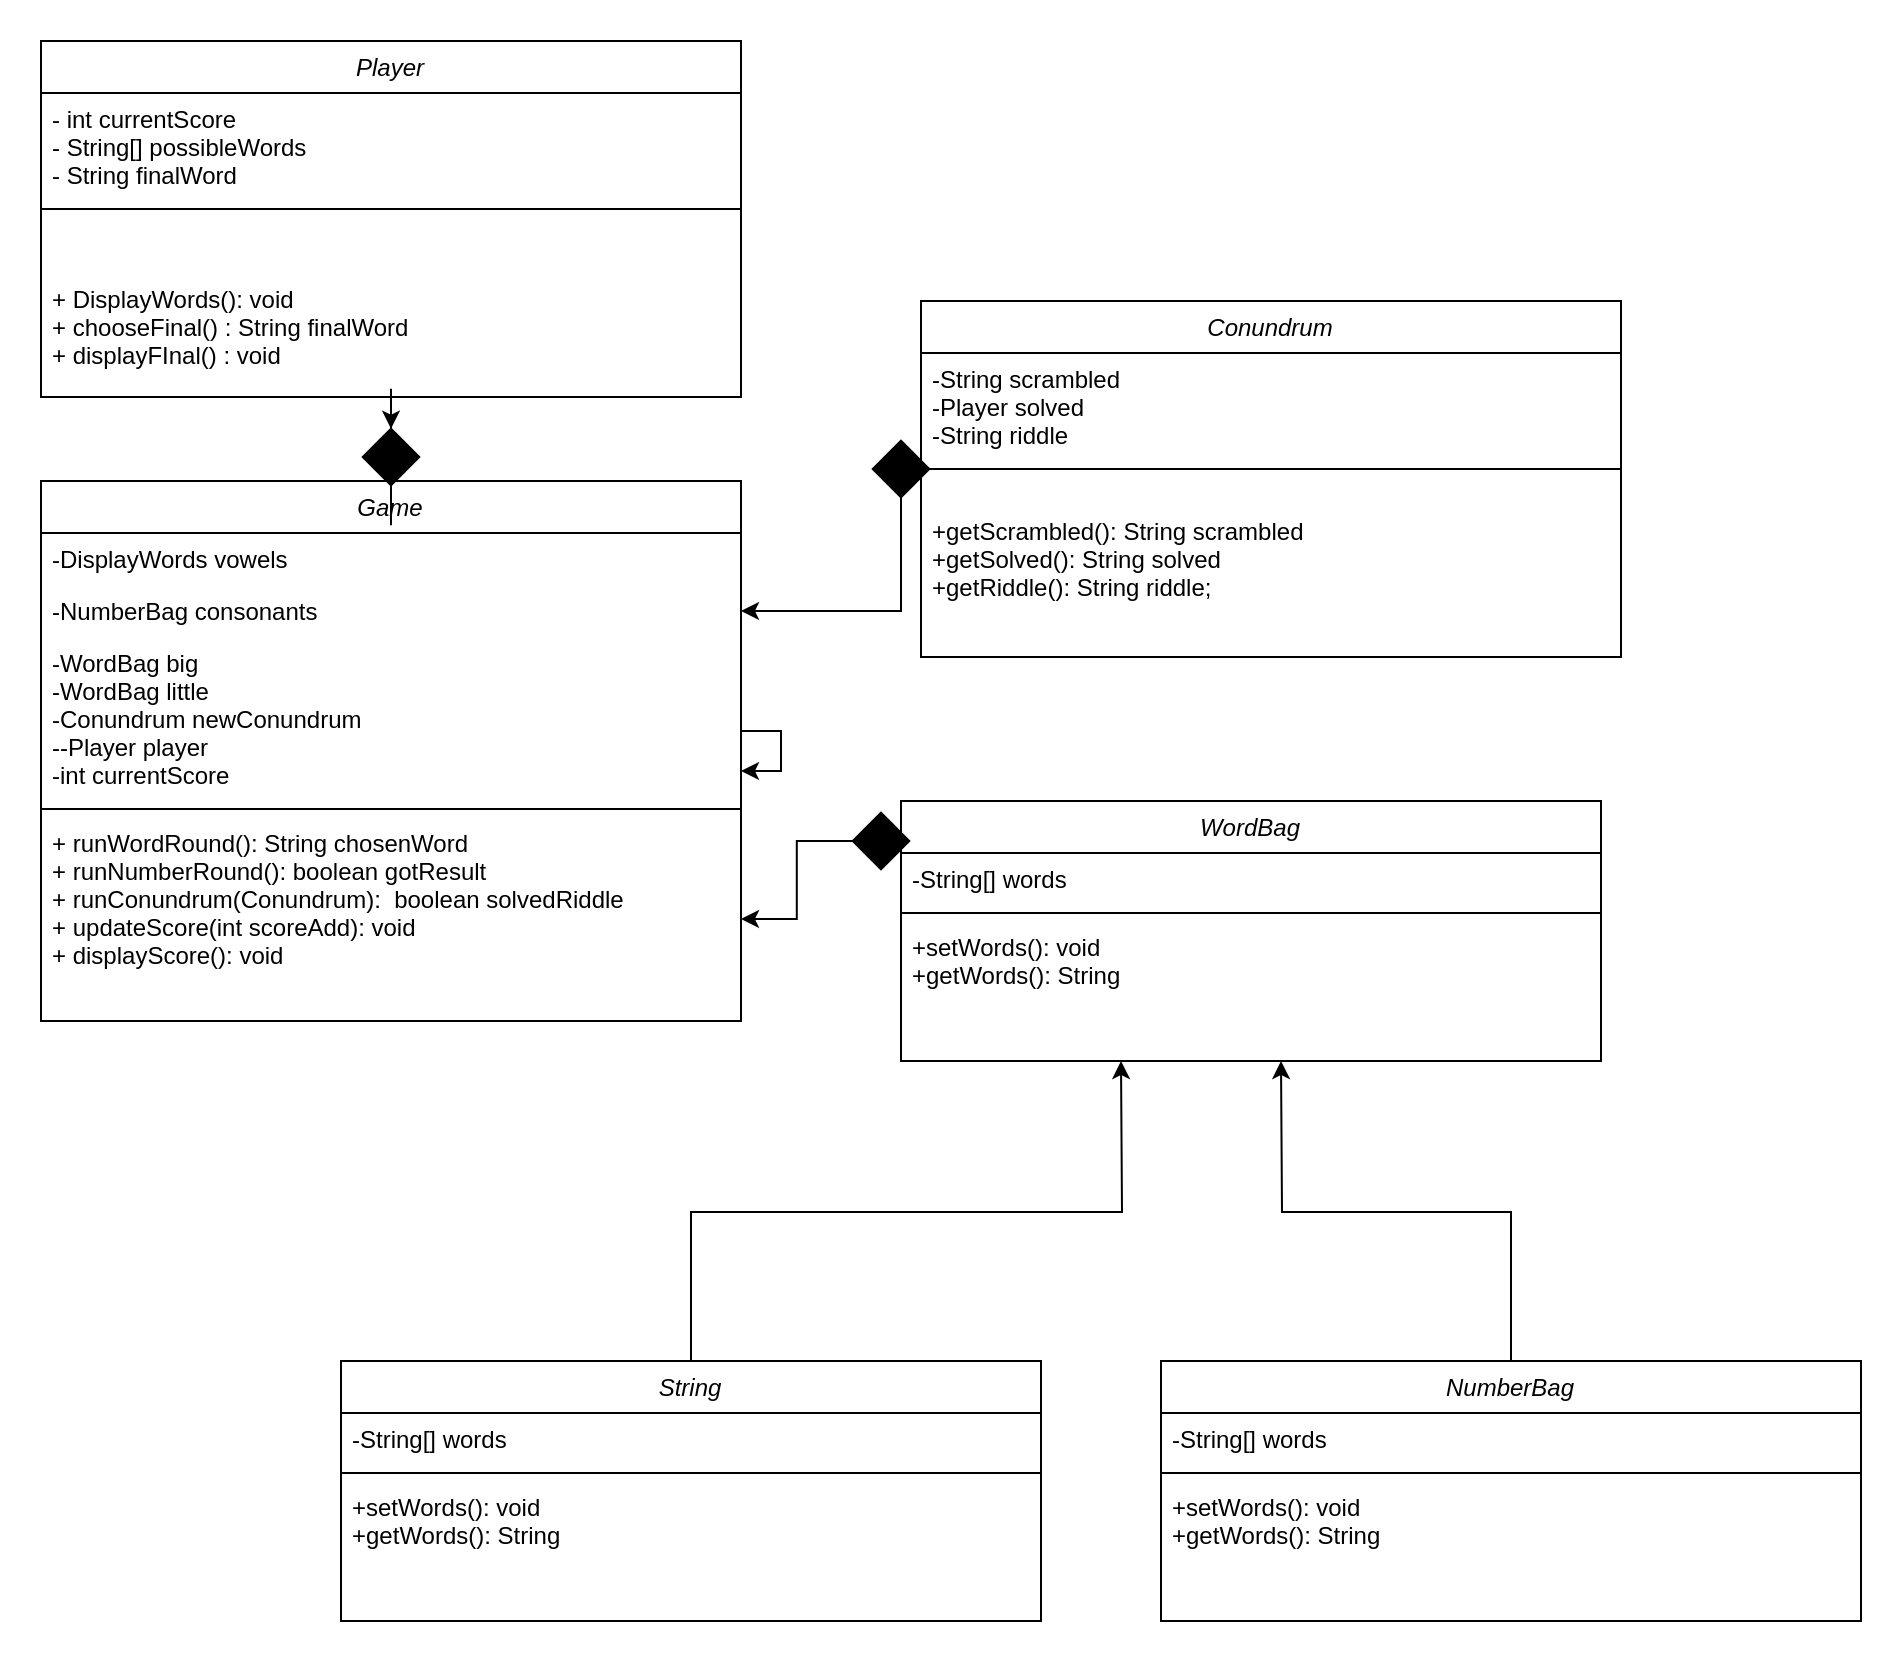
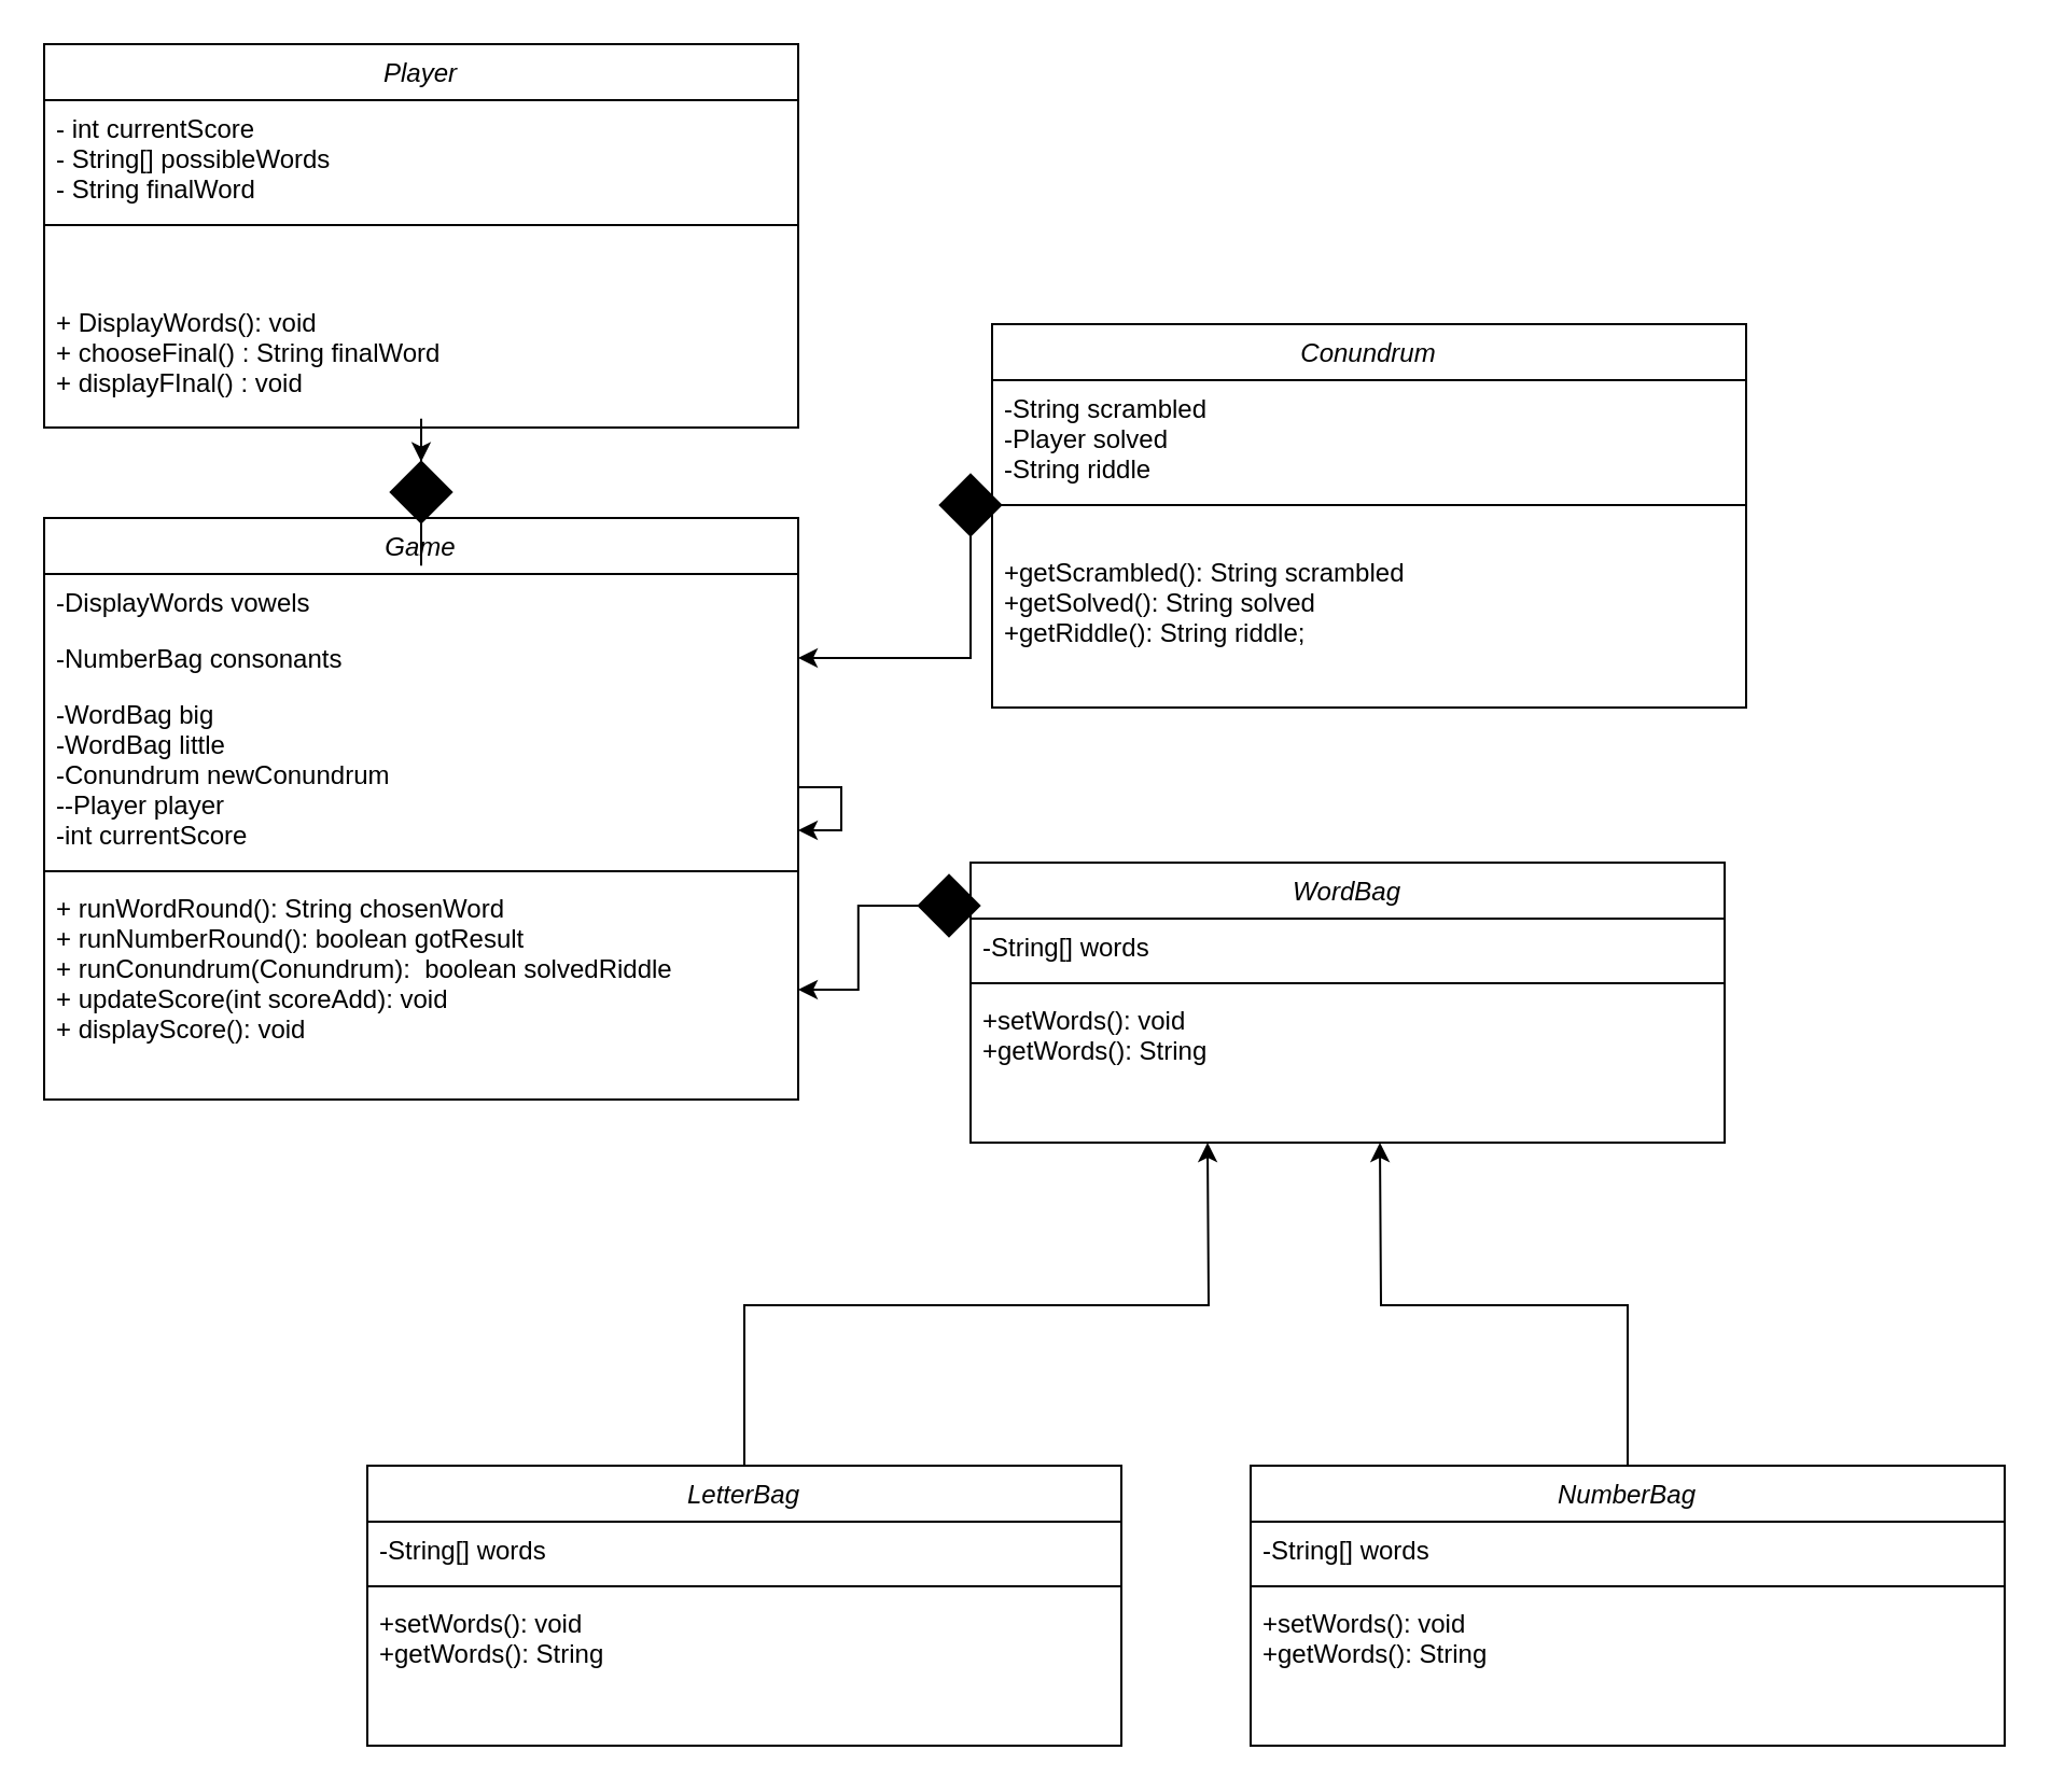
- <mxCell id="18" value="String" style="swimlane;fontStyle=2;align=center;verticalAlign=top;childLayout=stackLayout;horizontal=1;startSize=26;horizontalStack=0;resizeParent=1;resizeLast=0;collapsible=1;marginBottom=0;rounded=0;shadow=0;strokeWidth=1;" vertex="1" parent="1"><mxGeometry x="170" y="680" width="350" height="130" as="geometry"><mxRectangle x="230" y="140" width="160" height="26" as="alternateBounds" /></mxGeometry></mxCell>
+ <mxCell id="18" value="LetterBag" style="swimlane;fontStyle=2;align=center;verticalAlign=top;childLayout=stackLayout;horizontal=1;startSize=26;horizontalStack=0;resizeParent=1;resizeLast=0;collapsible=1;marginBottom=0;rounded=0;shadow=0;strokeWidth=1;" vertex="1" parent="1"><mxGeometry x="170" y="680" width="350" height="130" as="geometry"><mxRectangle x="230" y="140" width="160" height="26" as="alternateBounds" /></mxGeometry></mxCell>
